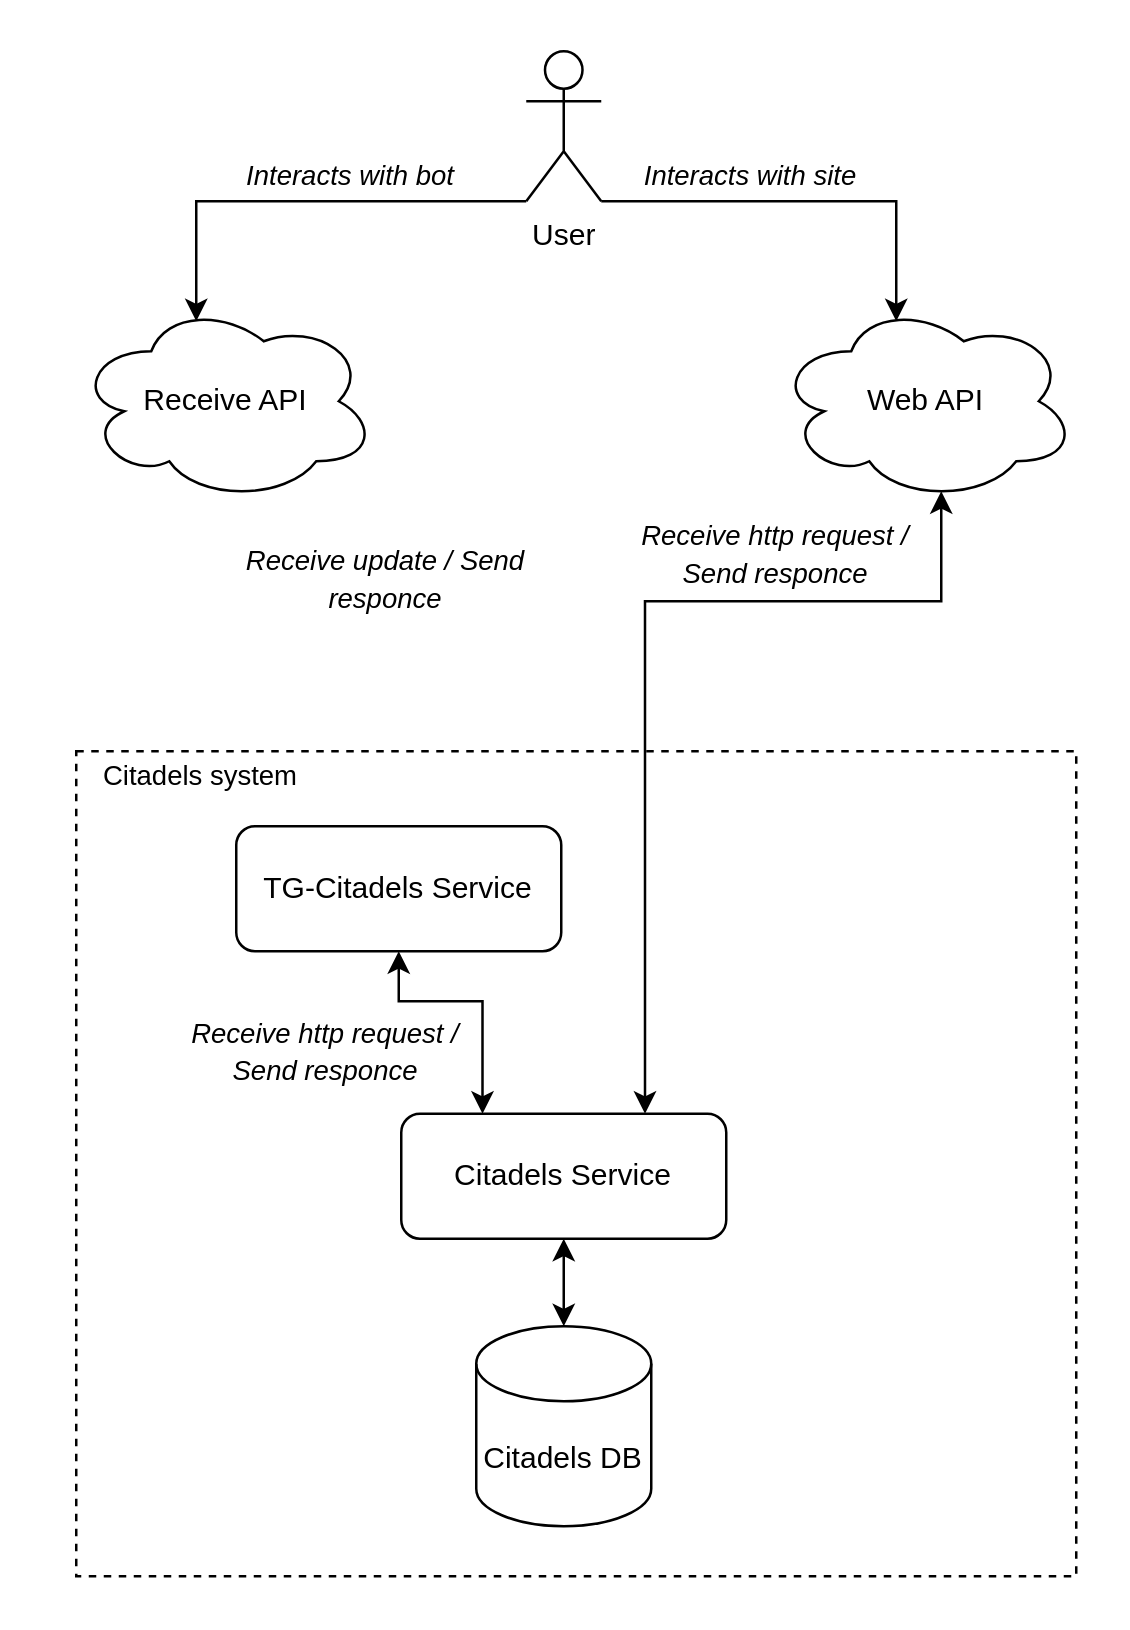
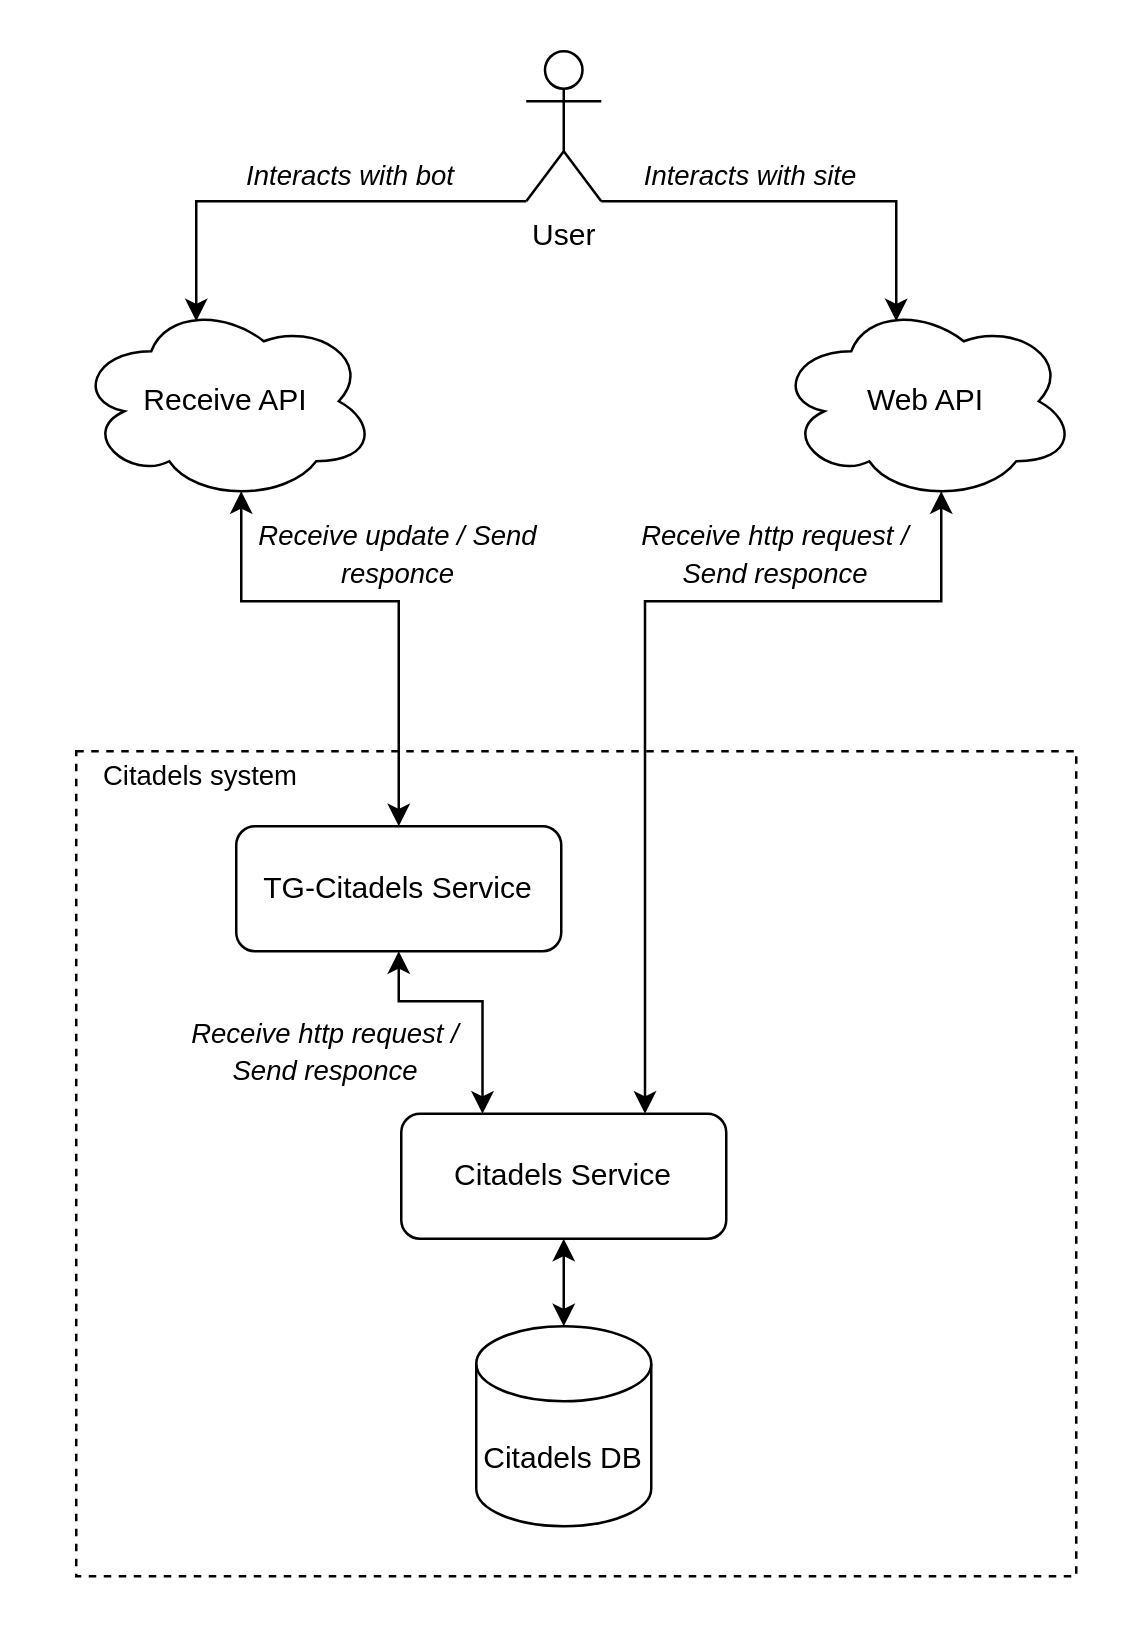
- <mxCell id="14" value="&lt;i&gt;&lt;font style=&quot;font-size: 11px&quot;&gt;Receive update / Send responce&lt;/font&gt;&lt;/i&gt;" style="text;html=1;strokeColor=none;fillColor=none;align=center;verticalAlign=middle;whiteSpace=wrap;rounded=0;" parent="1" vertex="1"><mxGeometry x="79" y="221" width="150" height="20" as="geometry" /></mxCell>
+ <mxCell id="14" value="&lt;i&gt;&lt;font style=&quot;font-size: 11px&quot;&gt;Receive update / Send responce&lt;/font&gt;&lt;/i&gt;" style="text;html=1;strokeColor=none;fillColor=none;align=center;verticalAlign=middle;whiteSpace=wrap;rounded=0;" parent="1" vertex="1"><mxGeometry x="84" y="211" width="150" height="20" as="geometry" /></mxCell>
+ <mxCell id="5" style="edgeStyle=orthogonalEdgeStyle;rounded=0;orthogonalLoop=1;jettySize=auto;html=1;exitX=0.55;exitY=0.95;exitDx=0;exitDy=0;exitPerimeter=0;entryX=0.5;entryY=0;entryDx=0;entryDy=0;startArrow=classic;startFill=1;" parent="1" source="6" target="18" edge="1"><mxGeometry relative="1" as="geometry"><Array as="points"><mxPoint x="96" y="240" /><mxPoint x="159" y="240" /></Array></mxGeometry></mxCell>
